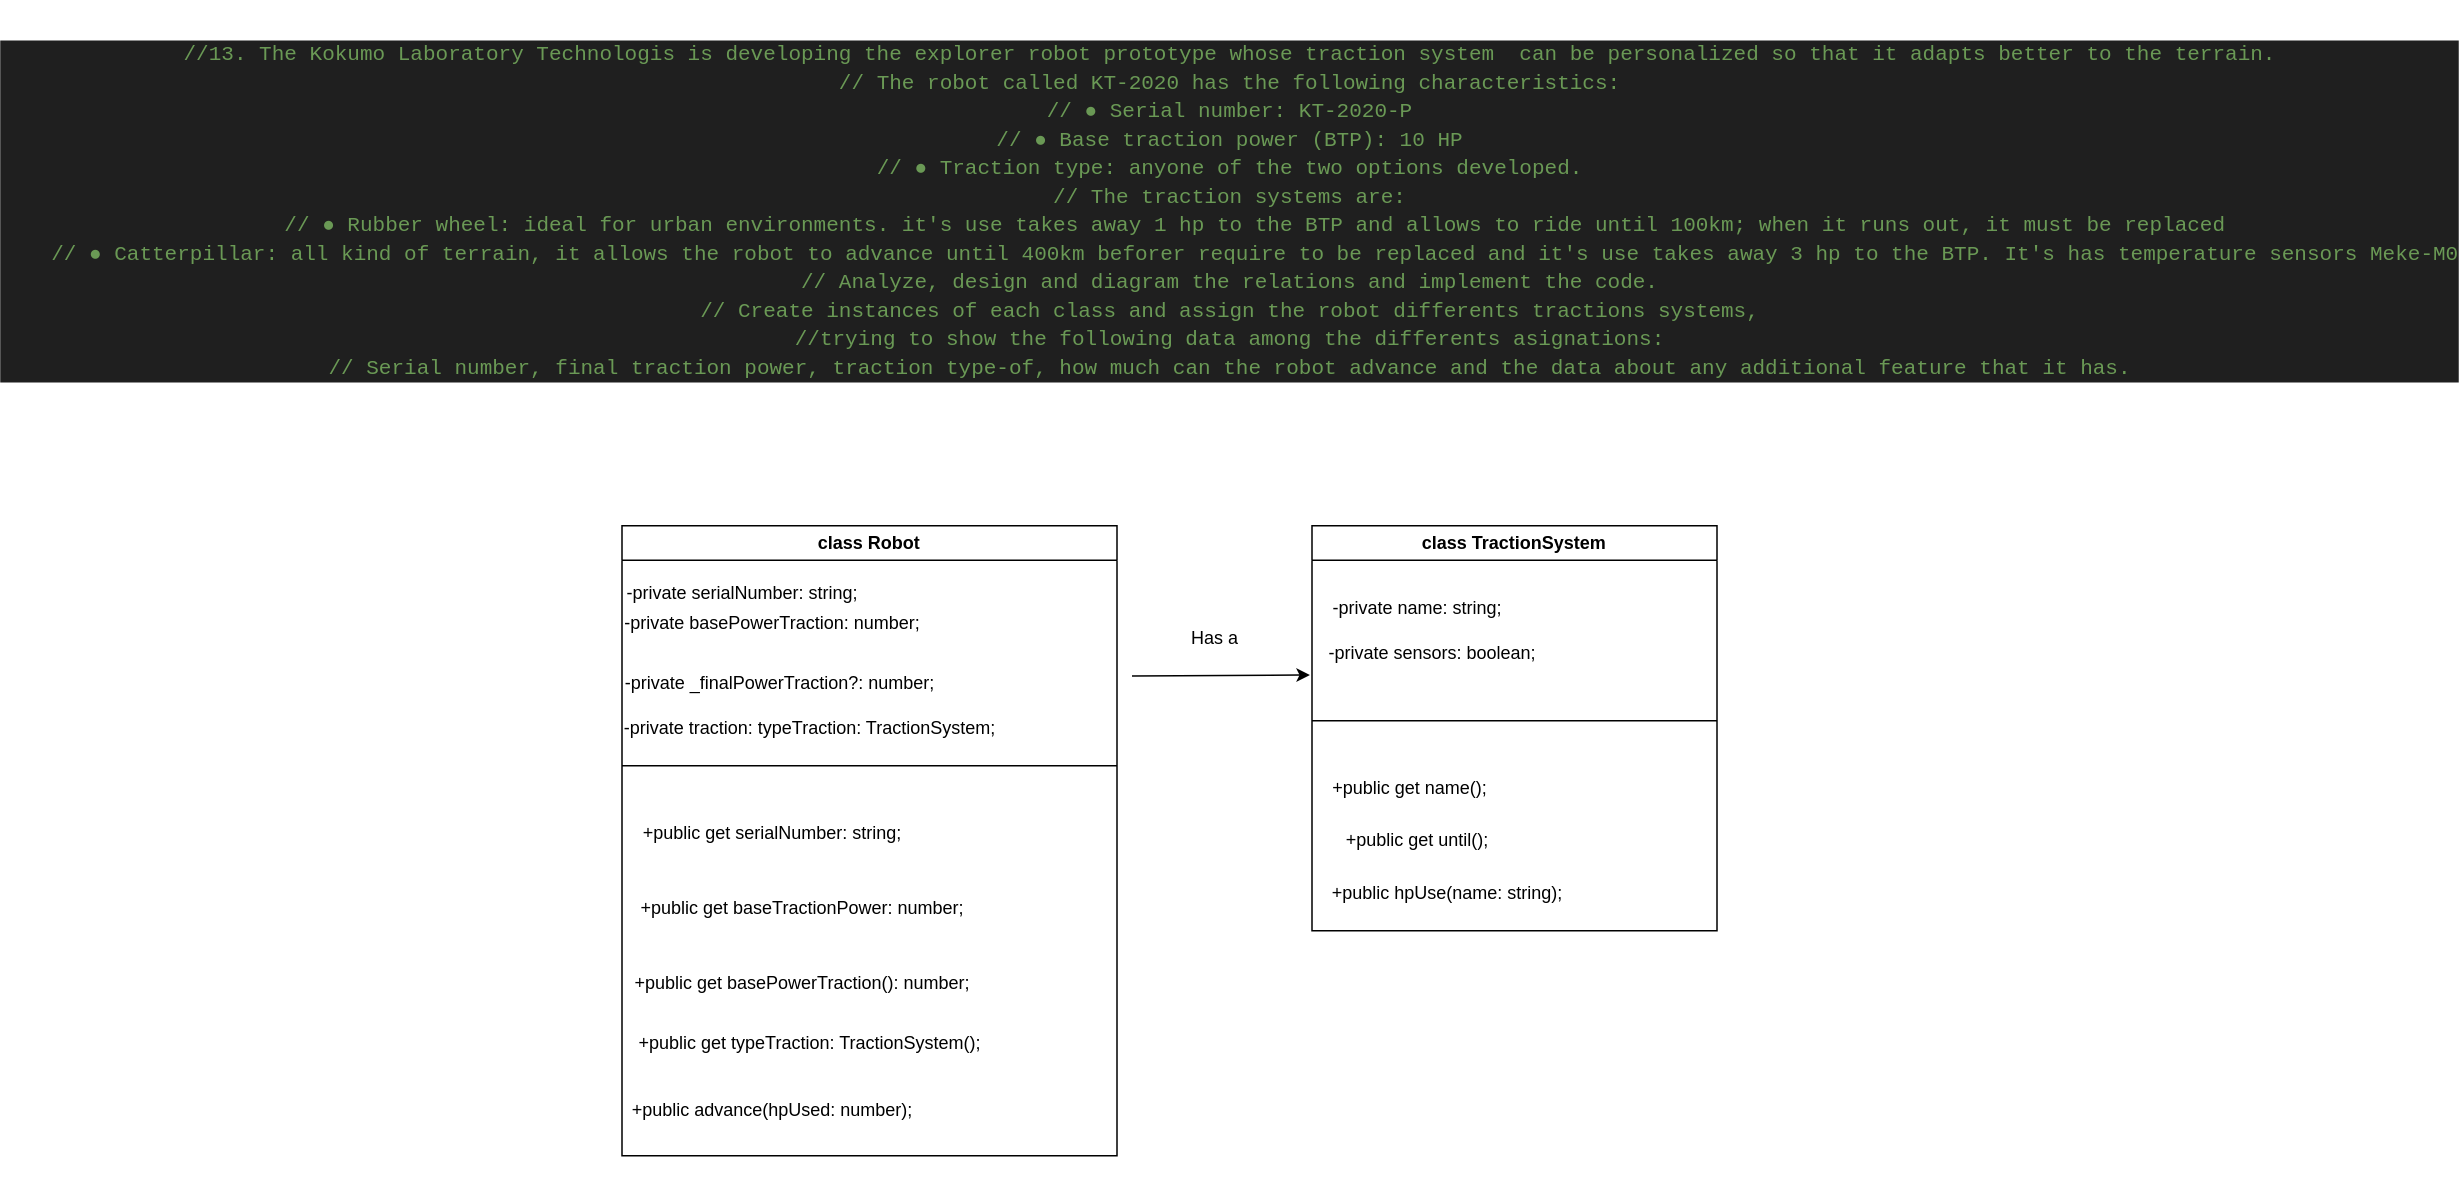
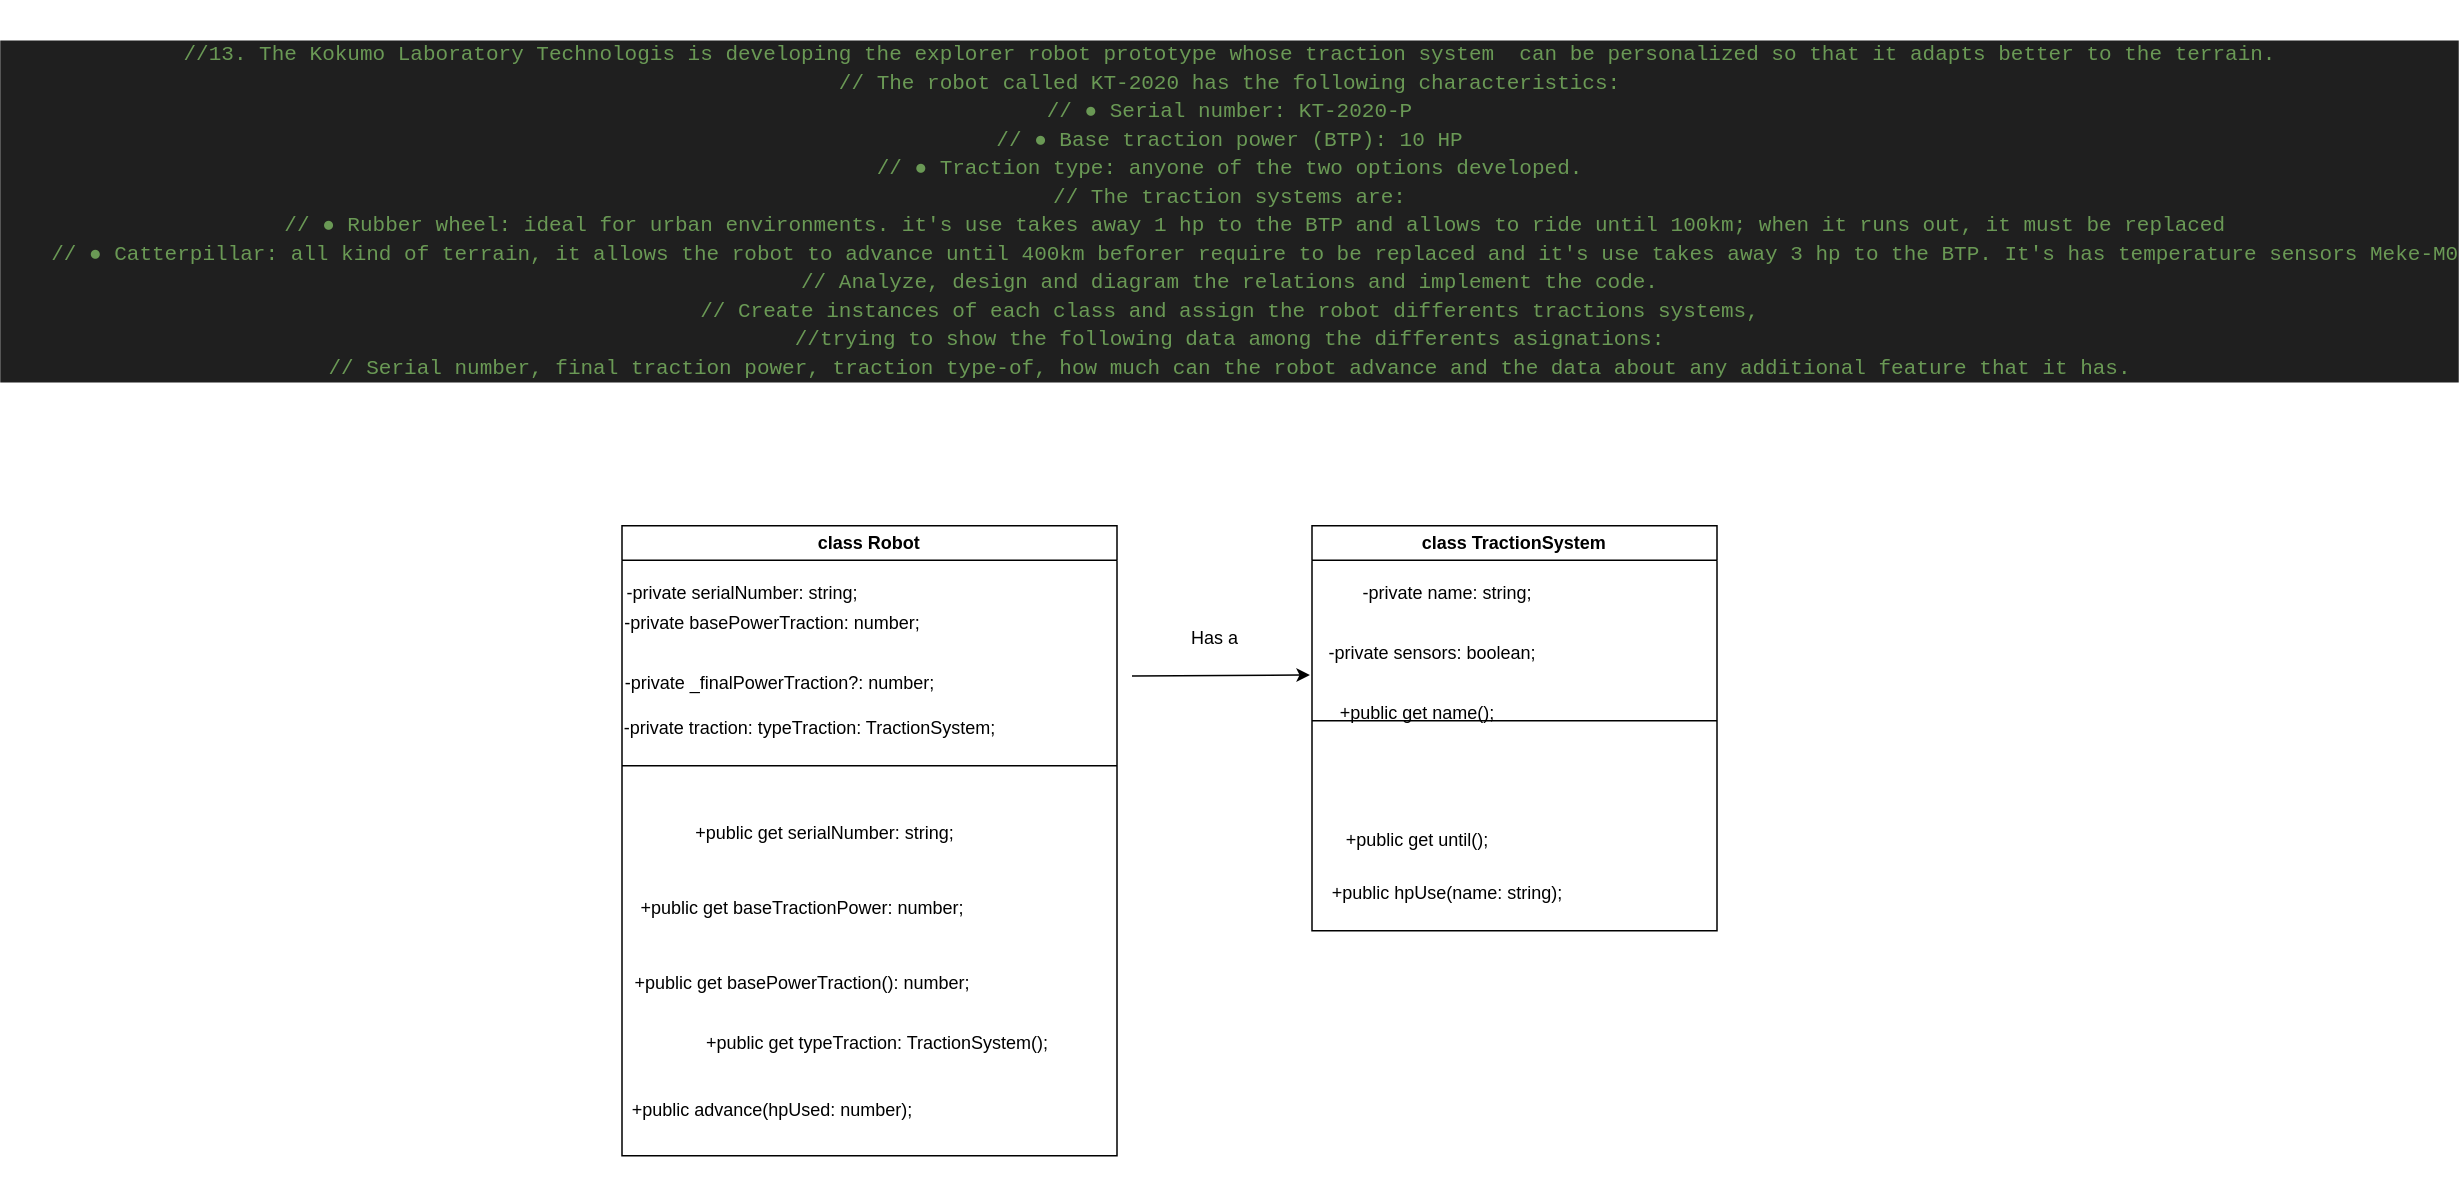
- <mxCell id="15" value="-private name: string;" style="text;html=1;align=center;verticalAlign=middle;resizable=0;points=[];autosize=1;strokeColor=none;fillColor=none;" parent="14" vertex="1"><mxGeometry y="40" width="140" height="30" as="geometry" /></mxCell>
+ <mxCell id="15" value="-private name: string;" style="text;html=1;align=center;verticalAlign=middle;resizable=0;points=[];autosize=1;strokeColor=none;fillColor=none;" parent="14" vertex="1"><mxGeometry x="20" y="30" width="140" height="30" as="geometry" /></mxCell>
- <mxCell id="19" value="+public get name();" style="text;html=1;align=center;verticalAlign=middle;resizable=0;points=[];autosize=1;strokeColor=none;fillColor=none;" parent="14" vertex="1"><mxGeometry y="160" width="130" height="30" as="geometry" /></mxCell>
+ <mxCell id="19" value="+public get name();" style="text;html=1;align=center;verticalAlign=middle;resizable=0;points=[];autosize=1;strokeColor=none;fillColor=none;" parent="14" vertex="1"><mxGeometry x="5" y="110" width="130" height="30" as="geometry" /></mxCell>
- <mxCell id="7" value="+public get serialNumber: string;" style="text;html=1;align=center;verticalAlign=middle;resizable=0;points=[];autosize=1;strokeColor=none;fillColor=none;" parent="3" vertex="1"><mxGeometry y="190" width="200" height="30" as="geometry" /></mxCell>
+ <mxCell id="7" value="+public get serialNumber: string;" style="text;html=1;align=center;verticalAlign=middle;resizable=0;points=[];autosize=1;strokeColor=none;fillColor=none;" parent="3" vertex="1"><mxGeometry x="35" y="190" width="200" height="30" as="geometry" /></mxCell>
- <mxCell id="11" value="+public get typeTraction: TractionSystem();" style="text;html=1;align=center;verticalAlign=middle;resizable=0;points=[];autosize=1;strokeColor=none;fillColor=none;" parent="3" vertex="1"><mxGeometry y="330" width="250" height="30" as="geometry" /></mxCell>
+ <mxCell id="11" value="+public get typeTraction: TractionSystem();" style="text;html=1;align=center;verticalAlign=middle;resizable=0;points=[];autosize=1;strokeColor=none;fillColor=none;" parent="3" vertex="1"><mxGeometry x="45" y="330" width="250" height="30" as="geometry" /></mxCell>
